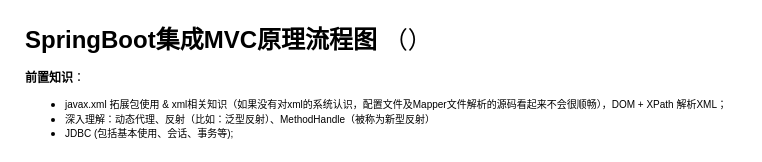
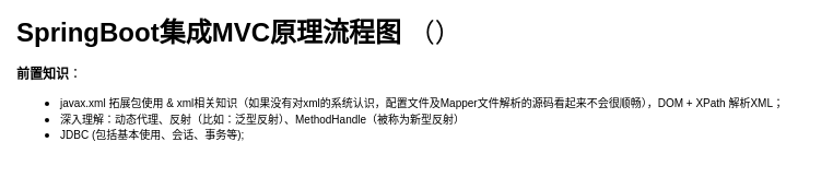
- <mxCell id="2" value="&lt;h1&gt;SpringBoot集成MVC原理流程图 &lt;span style=&quot;font-weight: normal&quot;&gt;（）&lt;/span&gt;&lt;/h1&gt;&lt;p&gt;&lt;b&gt;前置知识&lt;/b&gt;：&lt;/p&gt;&lt;p&gt;&lt;/p&gt;&lt;ul&gt;&lt;li&gt;&lt;span style=&quot;font-size: 10px&quot;&gt;javax.xml 拓展包使用 &amp;amp; xml相关知识（如果没有对xml的系统认识，配置文件及Mapper文件解析的源码看起来不会很顺畅），DOM + XPath 解析XML；&lt;/span&gt;&lt;/li&gt;&lt;li&gt;&lt;span style=&quot;font-size: 10px&quot;&gt;深入理解：动态代理、反射（比如：泛型反射）、MethodHandle（被称为新型反射）&lt;/span&gt;&lt;/li&gt;&lt;li&gt;&lt;span style=&quot;font-size: 10px&quot;&gt;JDBC (包括基本使用、会话、事务等);&lt;/span&gt;&lt;/li&gt;&lt;/ul&gt;&lt;p&gt;&lt;/p&gt;" style="text;html=1;strokeColor=none;fillColor=none;spacing=5;spacingTop=-20;whiteSpace=wrap;overflow=hidden;rounded=0;" vertex="1" parent="1"><mxGeometry x="20" y="20" width="720" height="120" as="geometry" /></mxCell>
+ <mxCell id="2" value="&lt;h1&gt;SpringBoot集成MVC原理流程图 &lt;span style=&quot;font-weight: normal&quot;&gt;（）&lt;/span&gt;&lt;/h1&gt;&lt;p&gt;&lt;b&gt;前置知识&lt;/b&gt;：&lt;/p&gt;&lt;p&gt;&lt;/p&gt;&lt;ul&gt;&lt;li&gt;&lt;span style=&quot;font-size: 10px&quot;&gt;javax.xml 拓展包使用 &amp;amp; xml相关知识（如果没有对xml的系统认识，配置文件及Mapper文件解析的源码看起来不会很顺畅），DOM + XPath 解析XML；&lt;/span&gt;&lt;/li&gt;&lt;li&gt;&lt;span style=&quot;font-size: 10px&quot;&gt;深入理解：动态代理、反射（比如：泛型反射）、MethodHandle（被称为新型反射）&lt;/span&gt;&lt;/li&gt;&lt;li&gt;&lt;span style=&quot;font-size: 10px&quot;&gt;JDBC (包括基本使用、会话、事务等);&lt;/span&gt;&lt;/li&gt;&lt;/ul&gt;&lt;p&gt;&lt;/p&gt;" style="text;html=1;strokeColor=none;fillColor=none;spacing=5;spacingTop=-20;whiteSpace=wrap;overflow=hidden;rounded=0;" vertex="1" parent="1"><mxGeometry x="10" y="10" width="720" height="120" as="geometry" /></mxCell>
